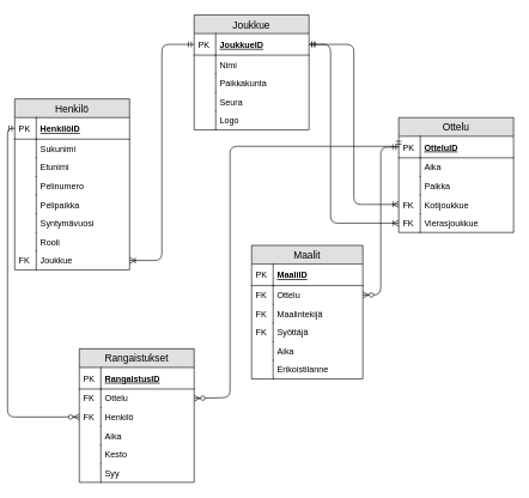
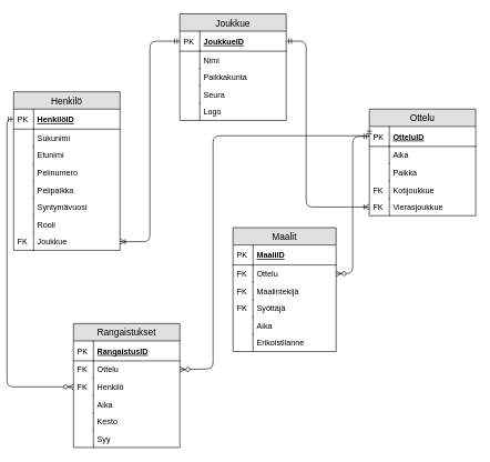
- <mxCell id="68" value="" style="fontSize=12;html=1;endArrow=ERoneToMany;startArrow=ERmandOne;entryX=0;entryY=0.5;entryDx=0;entryDy=0;exitX=1;exitY=0.5;exitDx=0;exitDy=0;edgeStyle=orthogonalEdgeStyle;" edge="1" parent="1" source="20" target="37"><mxGeometry width="100" height="100" relative="1" as="geometry"><mxPoint x="540" y="68.071" as="sourcePoint" /><mxPoint x="450" y="343.786" as="targetPoint" /></mxGeometry></mxCell>
